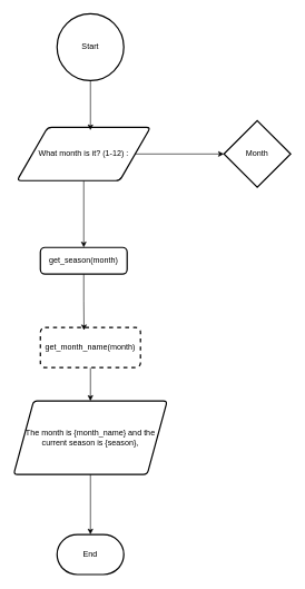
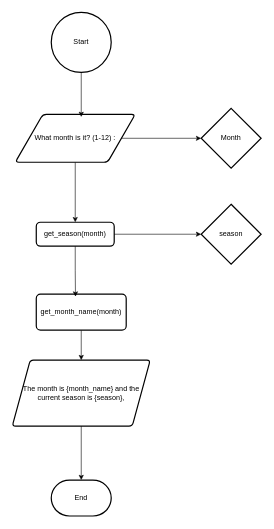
+ <mxCell id="15" style="edgeStyle=orthogonalEdgeStyle;rounded=0;orthogonalLoop=1;jettySize=auto;html=1;entryX=0;entryY=0.5;entryDx=0;entryDy=0;entryPerimeter=0;" edge="1" parent="1" source="5" target="7"><mxGeometry relative="1" as="geometry" /></mxCell>
+ <mxCell id="7" value="season" style="strokeWidth=2;html=1;shape=mxgraph.flowchart.decision;whiteSpace=wrap;" vertex="1" parent="1"><mxGeometry x="335" y="340" width="100" height="100" as="geometry" /></mxCell>
- <mxCell id="9" value="get_month_name(month)" style="rounded=1;whiteSpace=wrap;html=1;absoluteArcSize=1;arcSize=14;strokeWidth=2;dashed=1;" vertex="1" parent="1"><mxGeometry x="60" y="490" width="150" height="60" as="geometry" /></mxCell>
+ <mxCell id="9" value="get_month_name(month)" style="rounded=1;whiteSpace=wrap;html=1;absoluteArcSize=1;arcSize=14;strokeWidth=2;" vertex="1" parent="1"><mxGeometry x="60" y="490" width="150" height="60" as="geometry" /></mxCell>
